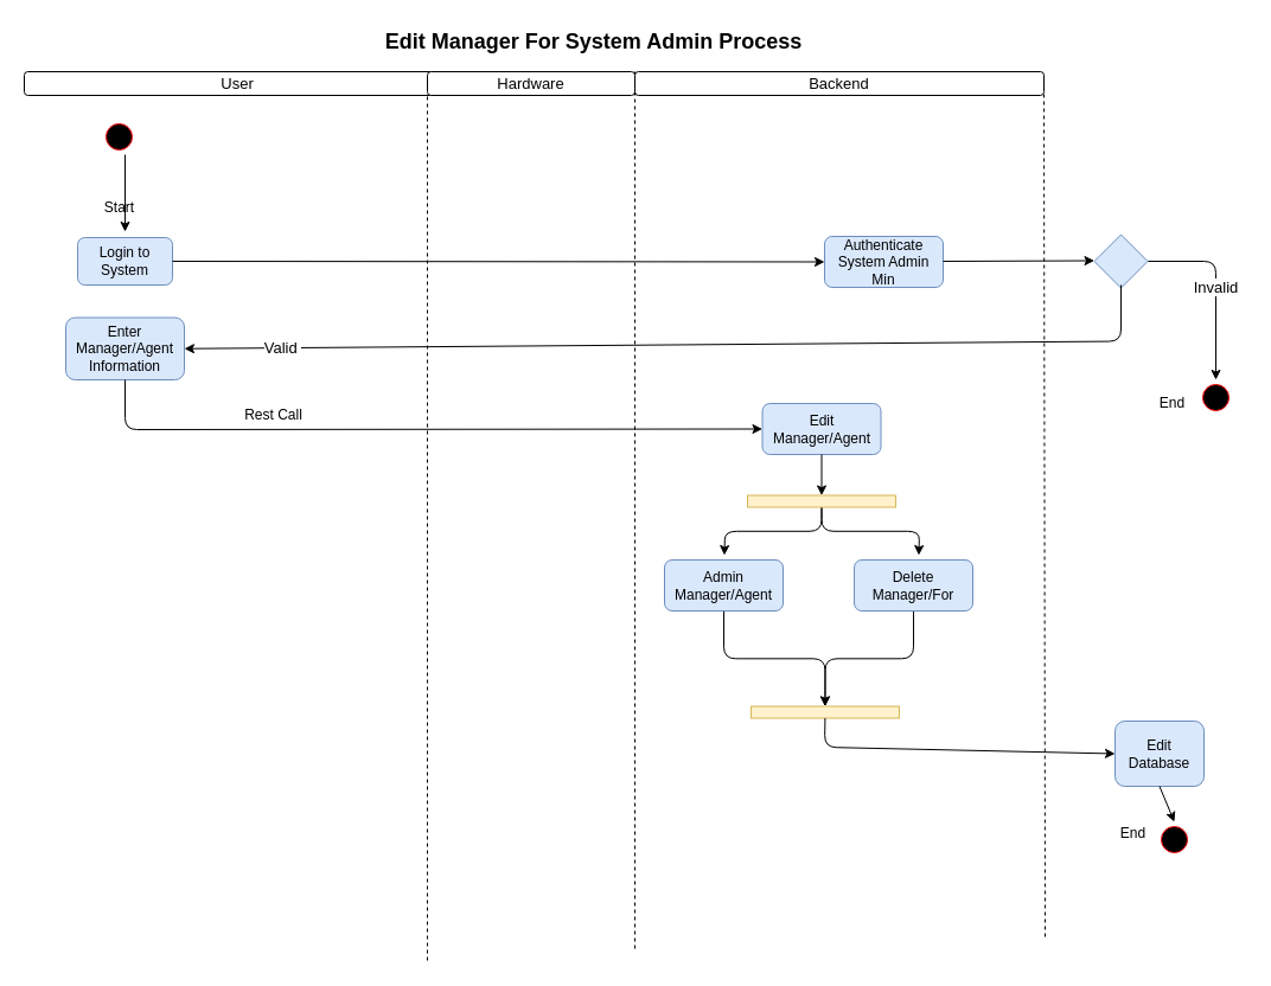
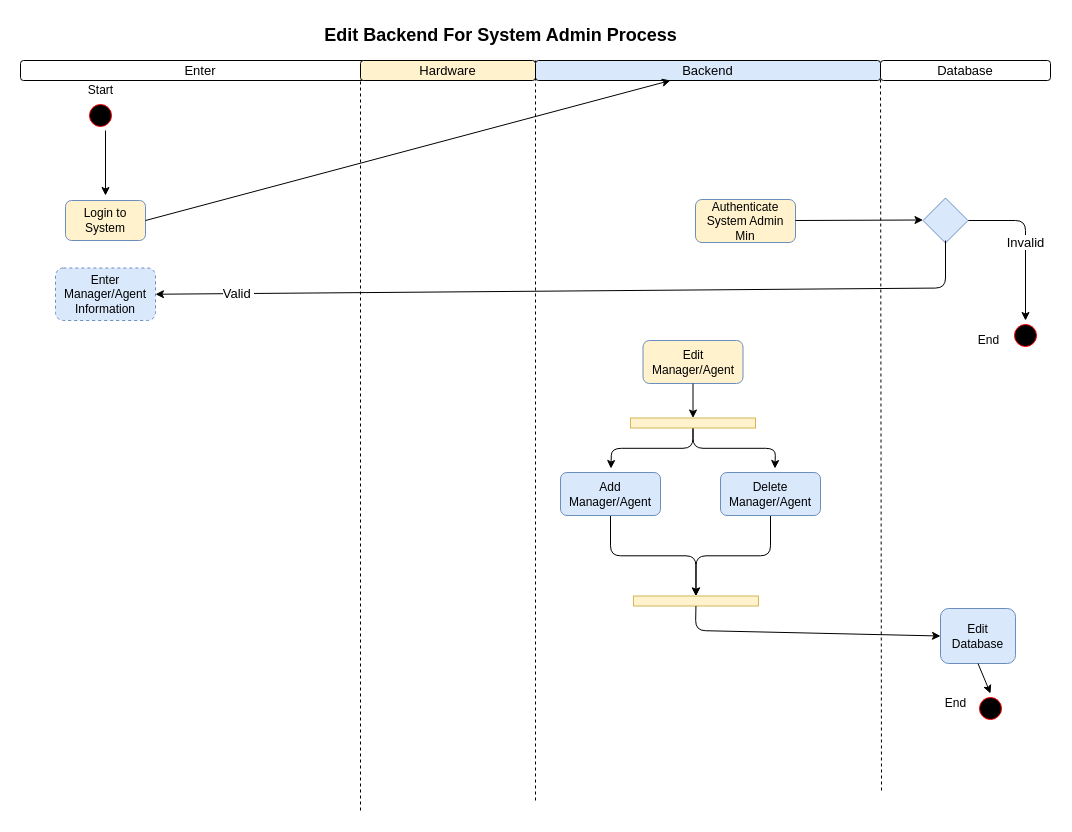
- <mxCell id="3" value="Edit Manager For System Admin Process" style="text;html=1;align=center;verticalAlign=middle;resizable=0;points=[];autosize=1;fontSize=18;fontStyle=1" vertex="1" parent="1"><mxGeometry x="315" y="20" width="370" height="30" as="geometry" /></mxCell>
+ <mxCell id="3" value="Edit Backend For System Admin Process" style="text;html=1;align=center;verticalAlign=middle;resizable=0;points=[];autosize=1;fontSize=18;fontStyle=1" vertex="1" parent="1"><mxGeometry x="315" y="20" width="370" height="30" as="geometry" /></mxCell>
- <mxCell id="5" value="User" style="rounded=1;whiteSpace=wrap;html=1;fontSize=13;" vertex="1" parent="1"><mxGeometry x="20" y="60" width="360" height="20" as="geometry" /></mxCell>
+ <mxCell id="5" value="Enter" style="rounded=1;whiteSpace=wrap;html=1;fontSize=13;" vertex="1" parent="1"><mxGeometry x="20" y="60" width="360" height="20" as="geometry" /></mxCell>
- <mxCell id="6" value="Hardware" style="rounded=1;whiteSpace=wrap;html=1;fontSize=13;" vertex="1" parent="1"><mxGeometry x="360" y="60" width="175" height="20" as="geometry" /></mxCell>
+ <mxCell id="6" value="Hardware" style="rounded=1;whiteSpace=wrap;html=1;fontSize=13;fillColor=#fff2cc;" vertex="1" parent="1"><mxGeometry x="360" y="60" width="175" height="20" as="geometry" /></mxCell>
- <mxCell id="8" value="Backend" style="rounded=1;whiteSpace=wrap;html=1;fontSize=13;" vertex="1" parent="1"><mxGeometry x="535" y="60" width="345" height="20" as="geometry" /></mxCell>
+ <mxCell id="8" value="Backend" style="rounded=1;whiteSpace=wrap;html=1;fontSize=13;fillColor=#dae8fc;" vertex="1" parent="1"><mxGeometry x="535" y="60" width="345" height="20" as="geometry" /></mxCell>
+ <mxCell id="7" value="Database" style="rounded=1;whiteSpace=wrap;html=1;fontSize=13;" vertex="1" parent="1"><mxGeometry x="880" y="60" width="170" height="20" as="geometry" /></mxCell>
- <mxCell id="4" value="Start" style="text;html=1;align=center;verticalAlign=middle;resizable=0;points=[];autosize=1;" vertex="1" parent="1"><mxGeometry x="80" y="165" width="40" height="20" as="geometry" /></mxCell>
+ <mxCell id="4" value="Start" style="text;html=1;align=center;verticalAlign=middle;resizable=0;points=[];autosize=1;" vertex="1" parent="1"><mxGeometry x="80" y="80" width="40" height="20" as="geometry" /></mxCell>
- <mxCell id="13" value="Login to System" style="rounded=1;whiteSpace=wrap;html=1;fillColor=#dae8fc;strokeColor=#6c8ebf;" vertex="1" parent="1"><mxGeometry x="65" y="200" width="80" height="40" as="geometry" /></mxCell>
+ <mxCell id="13" value="Login to System" style="rounded=1;whiteSpace=wrap;html=1;fillColor=#fff2cc;strokeColor=#6c8ebf;" vertex="1" parent="1"><mxGeometry x="65" y="200" width="80" height="40" as="geometry" /></mxCell>
- <mxCell id="18" value="" style="endArrow=classic;html=1;exitX=1;exitY=0.5;exitDx=0;exitDy=0;entryX=0;entryY=0.5;entryDx=0;entryDy=0;" edge="1" parent="1" source="13" target="17"><mxGeometry width="50" height="50" relative="1" as="geometry"><mxPoint x="595" y="220" as="sourcePoint" /><mxPoint x="645" y="170" as="targetPoint" /></mxGeometry></mxCell>
+ <mxCell id="18" value="" style="endArrow=classic;html=1;exitX=1;exitY=0.5;exitDx=0;exitDy=0;" edge="1" parent="1" source="13" target="8"><mxGeometry width="50" height="50" relative="1" as="geometry"><mxPoint x="595" y="220" as="sourcePoint" /><mxPoint x="645" y="170" as="targetPoint" /></mxGeometry></mxCell>
- <mxCell id="17" value="Authenticate System Admin Min" style="rounded=1;whiteSpace=wrap;html=1;fillColor=#dae8fc;strokeColor=#6c8ebf;" vertex="1" parent="1"><mxGeometry x="695" y="199" width="100" height="43" as="geometry" /></mxCell>
+ <mxCell id="17" value="Authenticate System Admin Min" style="rounded=1;whiteSpace=wrap;html=1;fillColor=#fff2cc;strokeColor=#6c8ebf;" vertex="1" parent="1"><mxGeometry x="695" y="199" width="100" height="43" as="geometry" /></mxCell>
- <mxCell id="21" value="Enter Manager/Agent Information" style="rounded=1;whiteSpace=wrap;html=1;fillColor=#dae8fc;strokeColor=#6c8ebf;" vertex="1" parent="1"><mxGeometry x="55" y="267.5" width="100" height="52.5" as="geometry" /></mxCell>
+ <mxCell id="21" value="Enter Manager/Agent Information" style="rounded=1;whiteSpace=wrap;html=1;fillColor=#dae8fc;strokeColor=#6c8ebf;dashed=1;" vertex="1" parent="1"><mxGeometry x="55" y="267.5" width="100" height="52.5" as="geometry" /></mxCell>
- <mxCell id="24" value="Rest Call" style="text;html=1;align=center;verticalAlign=middle;resizable=0;points=[];autosize=1;" vertex="1" parent="1"><mxGeometry x="195" y="340" width="70" height="20" as="geometry" /></mxCell>
- <mxCell id="22" value="" style="endArrow=classic;html=1;entryX=0;entryY=0.5;entryDx=0;entryDy=0;exitX=0.5;exitY=1;exitDx=0;exitDy=0;" edge="1" parent="1" source="21" target="31"><mxGeometry width="50" height="50" relative="1" as="geometry"><mxPoint x="105" y="307.5" as="sourcePoint" /><mxPoint x="657.5" y="413.5" as="targetPoint" /><Array as="points"><mxPoint x="105" y="362" /></Array></mxGeometry></mxCell>
- <mxCell id="31" value="Edit Manager/Agent" style="rounded=1;whiteSpace=wrap;html=1;fillColor=#dae8fc;strokeColor=#6c8ebf;" vertex="1" parent="1"><mxGeometry x="642.5" y="340" width="100" height="43" as="geometry" /></mxCell>
+ <mxCell id="31" value="Edit Manager/Agent" style="rounded=1;whiteSpace=wrap;html=1;fillColor=#fff2cc;strokeColor=#6c8ebf;" vertex="1" parent="1"><mxGeometry x="642.5" y="340" width="100" height="43" as="geometry" /></mxCell>
- <mxCell id="32" value="Admin Manager/Agent" style="rounded=1;whiteSpace=wrap;html=1;fillColor=#dae8fc;strokeColor=#6c8ebf;" vertex="1" parent="1"><mxGeometry x="560" y="472" width="100" height="43" as="geometry" /></mxCell>
+ <mxCell id="32" value="Add Manager/Agent" style="rounded=1;whiteSpace=wrap;html=1;fillColor=#dae8fc;strokeColor=#6c8ebf;" vertex="1" parent="1"><mxGeometry x="560" y="472" width="100" height="43" as="geometry" /></mxCell>
- <mxCell id="33" value="Delete Manager/For" style="rounded=1;whiteSpace=wrap;html=1;fillColor=#dae8fc;strokeColor=#6c8ebf;" vertex="1" parent="1"><mxGeometry x="720" y="472" width="100" height="43" as="geometry" /></mxCell>
+ <mxCell id="33" value="Delete Manager/Agent" style="rounded=1;whiteSpace=wrap;html=1;fillColor=#dae8fc;strokeColor=#6c8ebf;" vertex="1" parent="1"><mxGeometry x="720" y="472" width="100" height="43" as="geometry" /></mxCell>
